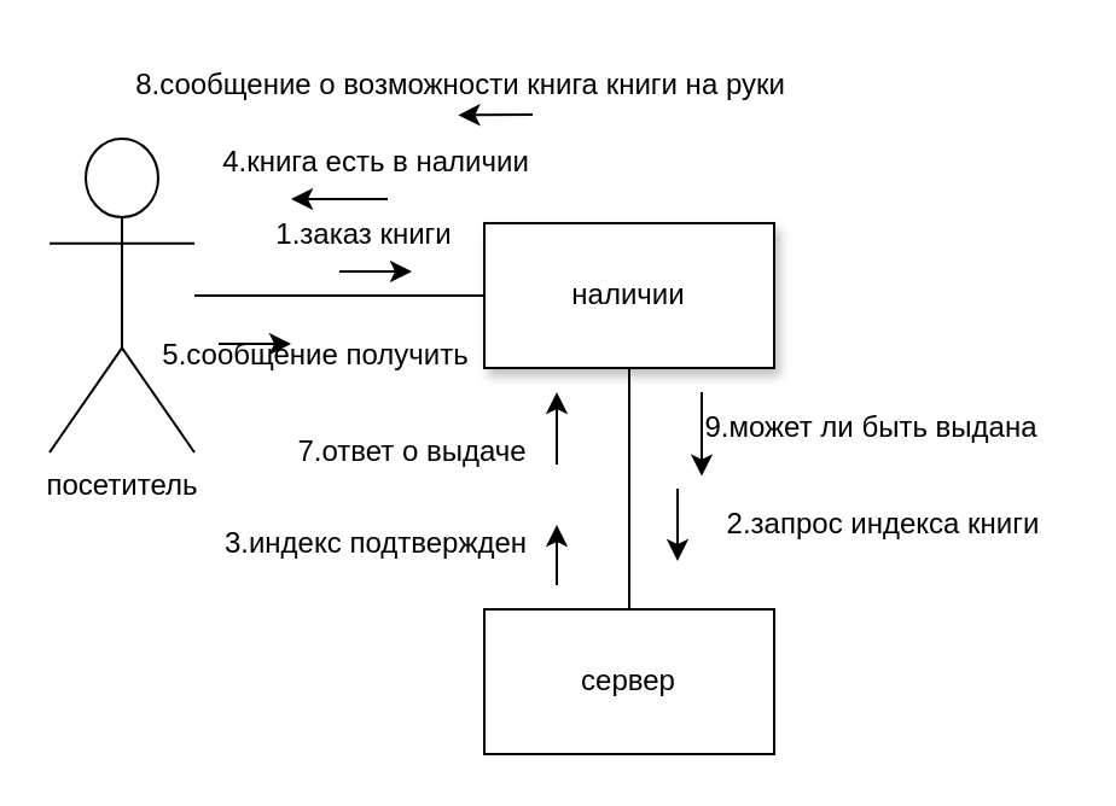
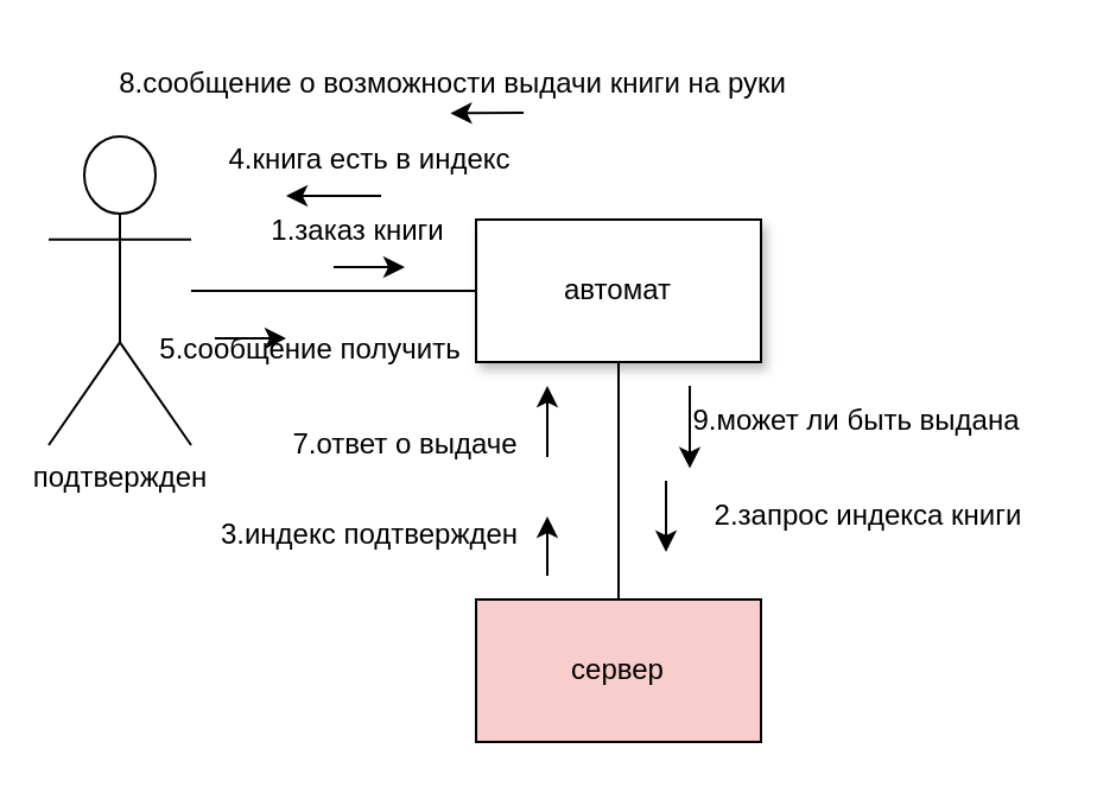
- <mxCell id="22" value="8.сообщение о возможности книга книги на руки" style="text;html=1;align=center;verticalAlign=middle;resizable=0;points=[];autosize=1;strokeColor=none;fillColor=none;" vertex="1" parent="1"><mxGeometry x="40" y="20" width="300" height="30" as="geometry" /></mxCell>
+ <mxCell id="22" value="8.сообщение о возможности выдачи книги на руки" style="text;html=1;align=center;verticalAlign=middle;resizable=0;points=[];autosize=1;strokeColor=none;fillColor=none;" vertex="1" parent="1"><mxGeometry x="40" y="20" width="300" height="30" as="geometry" /></mxCell>
- <mxCell id="14" value="4.книга есть в наличии" style="text;html=1;align=center;verticalAlign=middle;resizable=0;points=[];autosize=1;strokeColor=none;fillColor=none;" vertex="1" parent="1"><mxGeometry x="80" y="52" width="150" height="30" as="geometry" /></mxCell>
+ <mxCell id="14" value="4.книга есть в индекс" style="text;html=1;align=center;verticalAlign=middle;resizable=0;points=[];autosize=1;strokeColor=none;fillColor=none;" vertex="1" parent="1"><mxGeometry x="80" y="52" width="150" height="30" as="geometry" /></mxCell>
- <mxCell id="2" value="наличии" style="whiteSpace=wrap;html=1;shadow=1;" vertex="1" parent="1"><mxGeometry x="200" y="92" width="120" height="60" as="geometry" /></mxCell>
+ <mxCell id="2" value="автомат" style="whiteSpace=wrap;html=1;shadow=1;" vertex="1" parent="1"><mxGeometry x="200" y="92" width="120" height="60" as="geometry" /></mxCell>
- <mxCell id="4" value="посетитель" style="shape=umlActor;verticalLabelPosition=bottom;verticalAlign=top;html=1;outlineConnect=0;" vertex="1" parent="1"><mxGeometry x="20" y="57" width="60" height="130" as="geometry" /></mxCell>
+ <mxCell id="4" value="подтвержден" style="shape=umlActor;verticalLabelPosition=bottom;verticalAlign=top;html=1;outlineConnect=0;" vertex="1" parent="1"><mxGeometry x="20" y="57" width="60" height="130" as="geometry" /></mxCell>
- <mxCell id="3" value="сервер" style="whiteSpace=wrap;html=1;" vertex="1" parent="1"><mxGeometry x="200" y="252" width="120" height="60" as="geometry" /></mxCell>
+ <mxCell id="3" value="сервер" style="whiteSpace=wrap;html=1;fillColor=#f8cecc;" vertex="1" parent="1"><mxGeometry x="200" y="252" width="120" height="60" as="geometry" /></mxCell>
